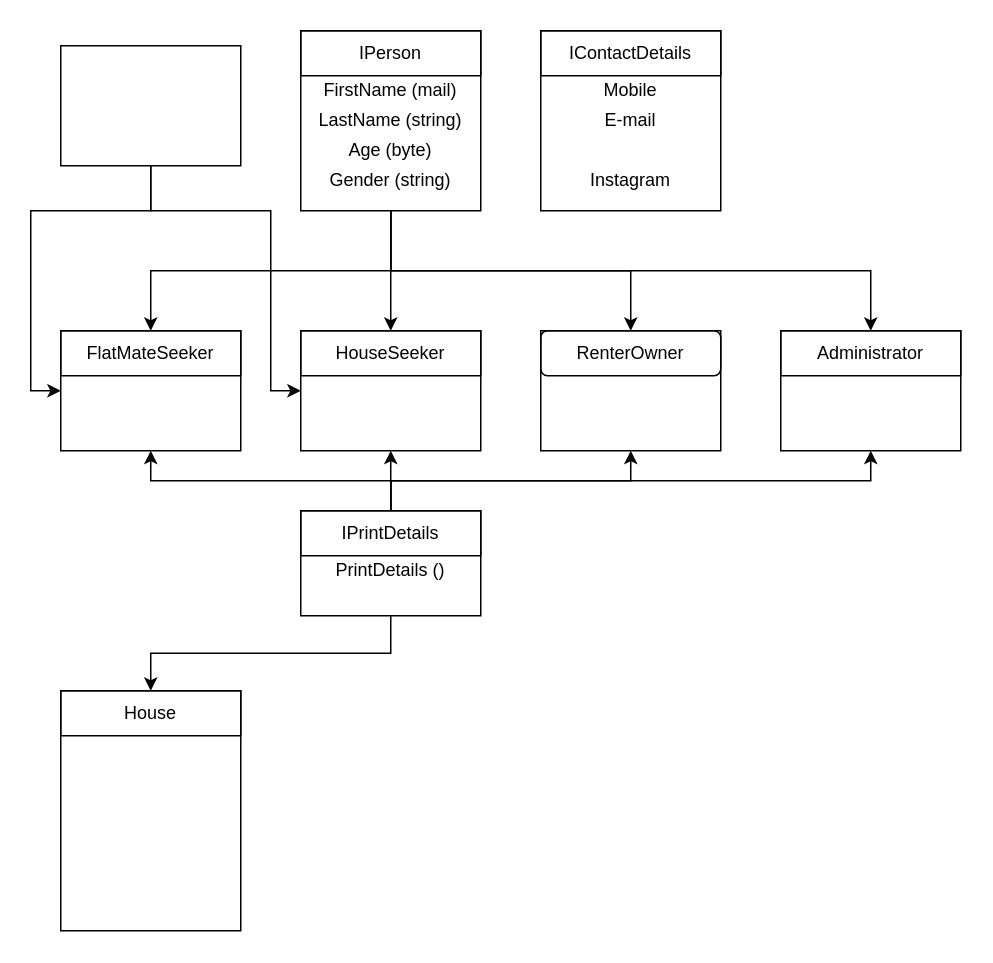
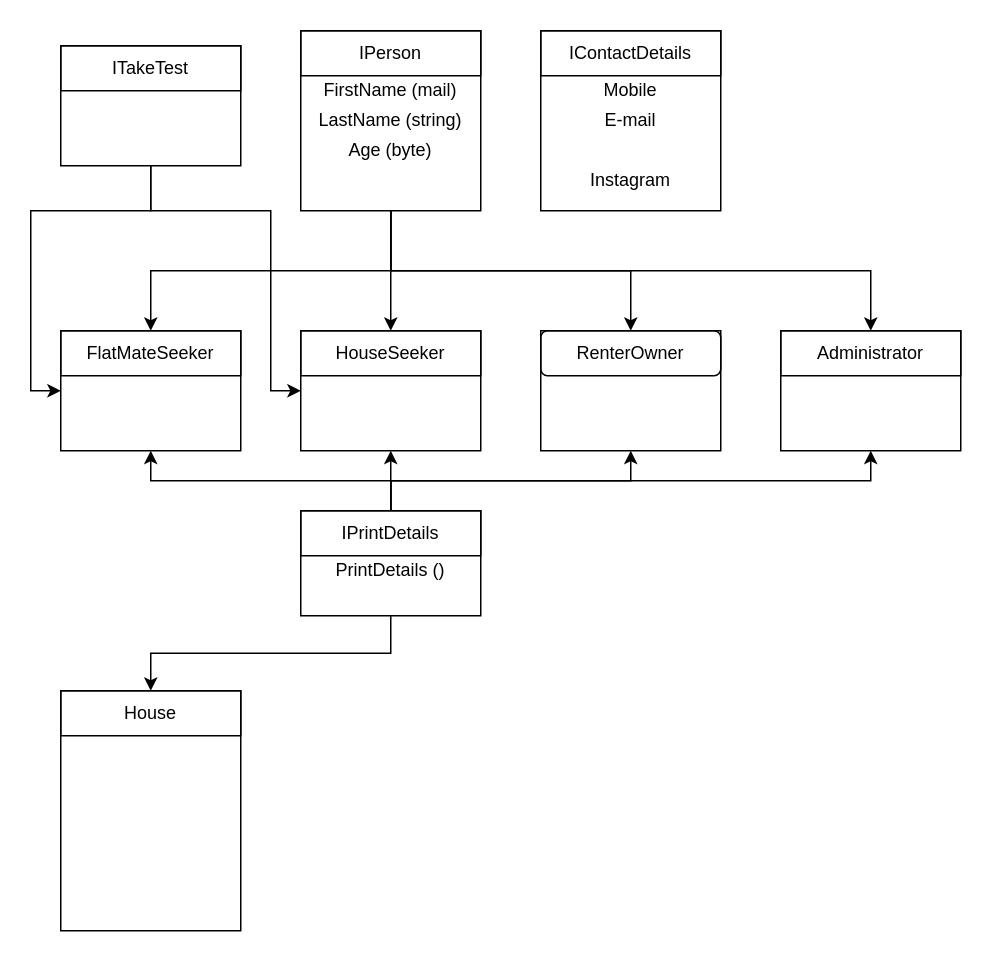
+ <mxCell id="34" value="ITakeTest" style="rounded=0;whiteSpace=wrap;html=1;fillColor=none;" parent="1" vertex="1"><mxGeometry x="40" y="30" width="120" height="30" as="geometry" /></mxCell>
- <mxCell id="11" value="Gender (string)" style="text;html=1;strokeColor=none;fillColor=none;align=center;verticalAlign=middle;whiteSpace=wrap;rounded=0;" parent="1" vertex="1"><mxGeometry x="200" y="110" width="120" height="20" as="geometry" /></mxCell>
